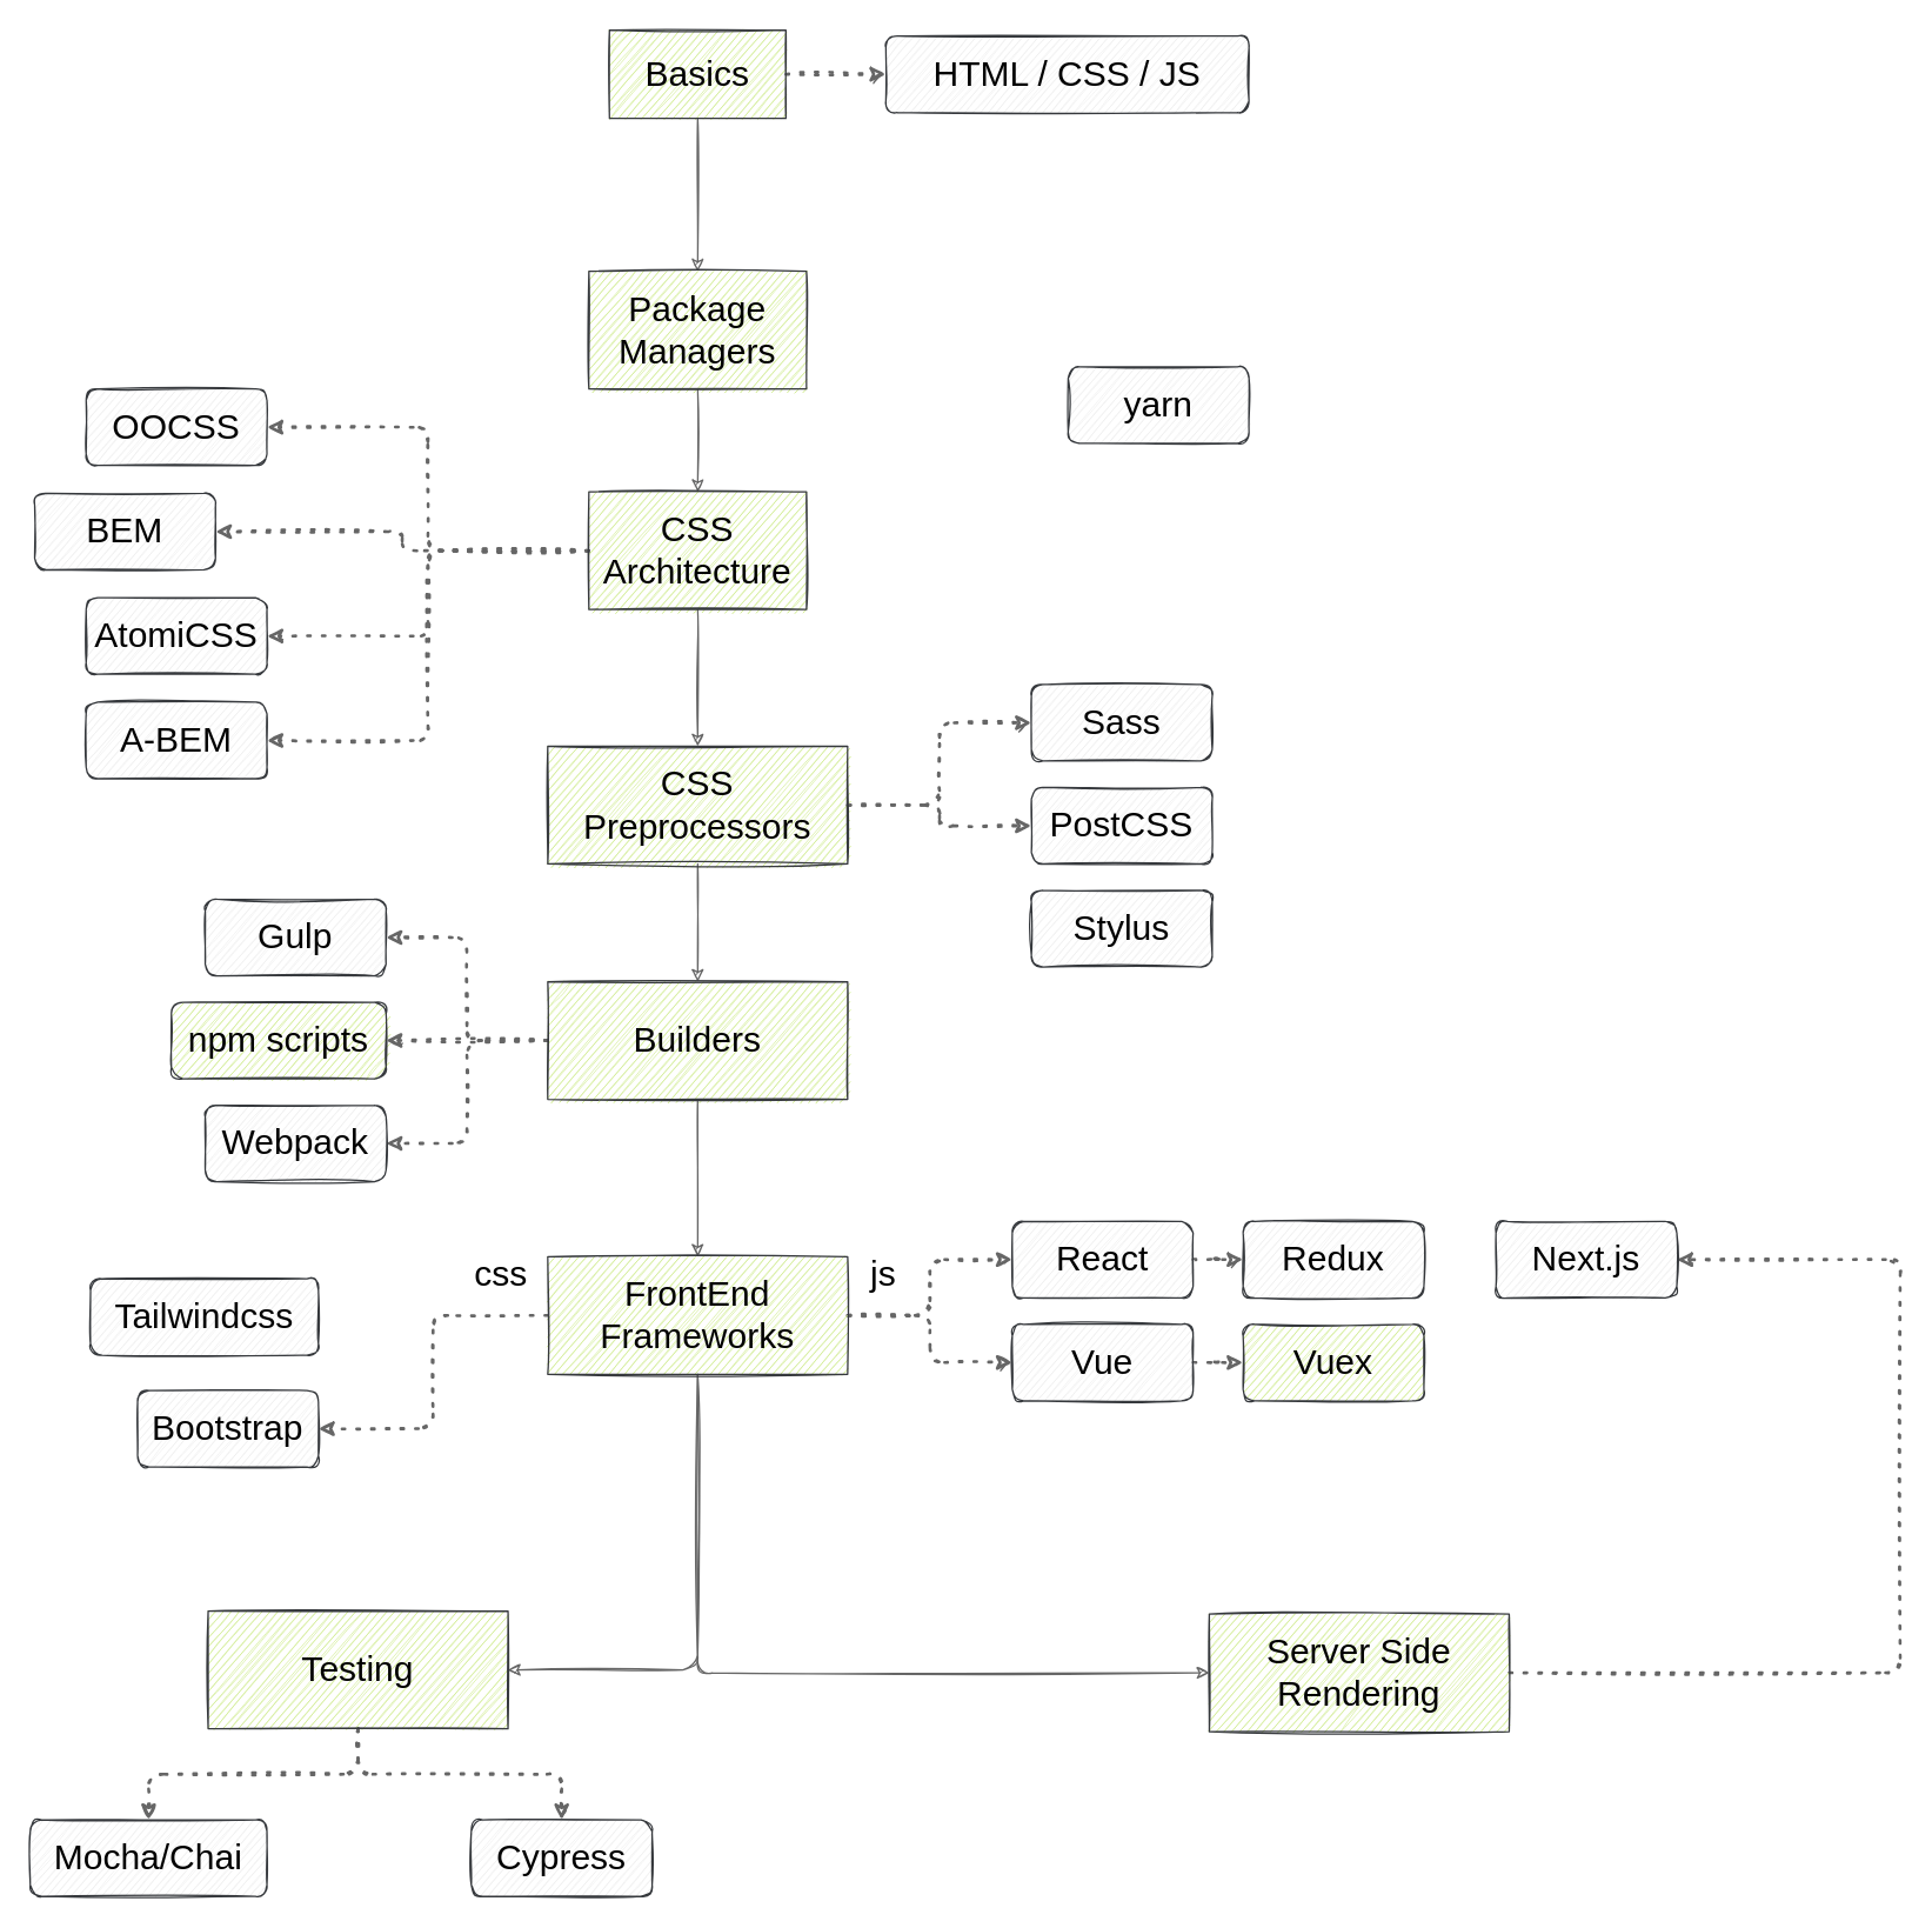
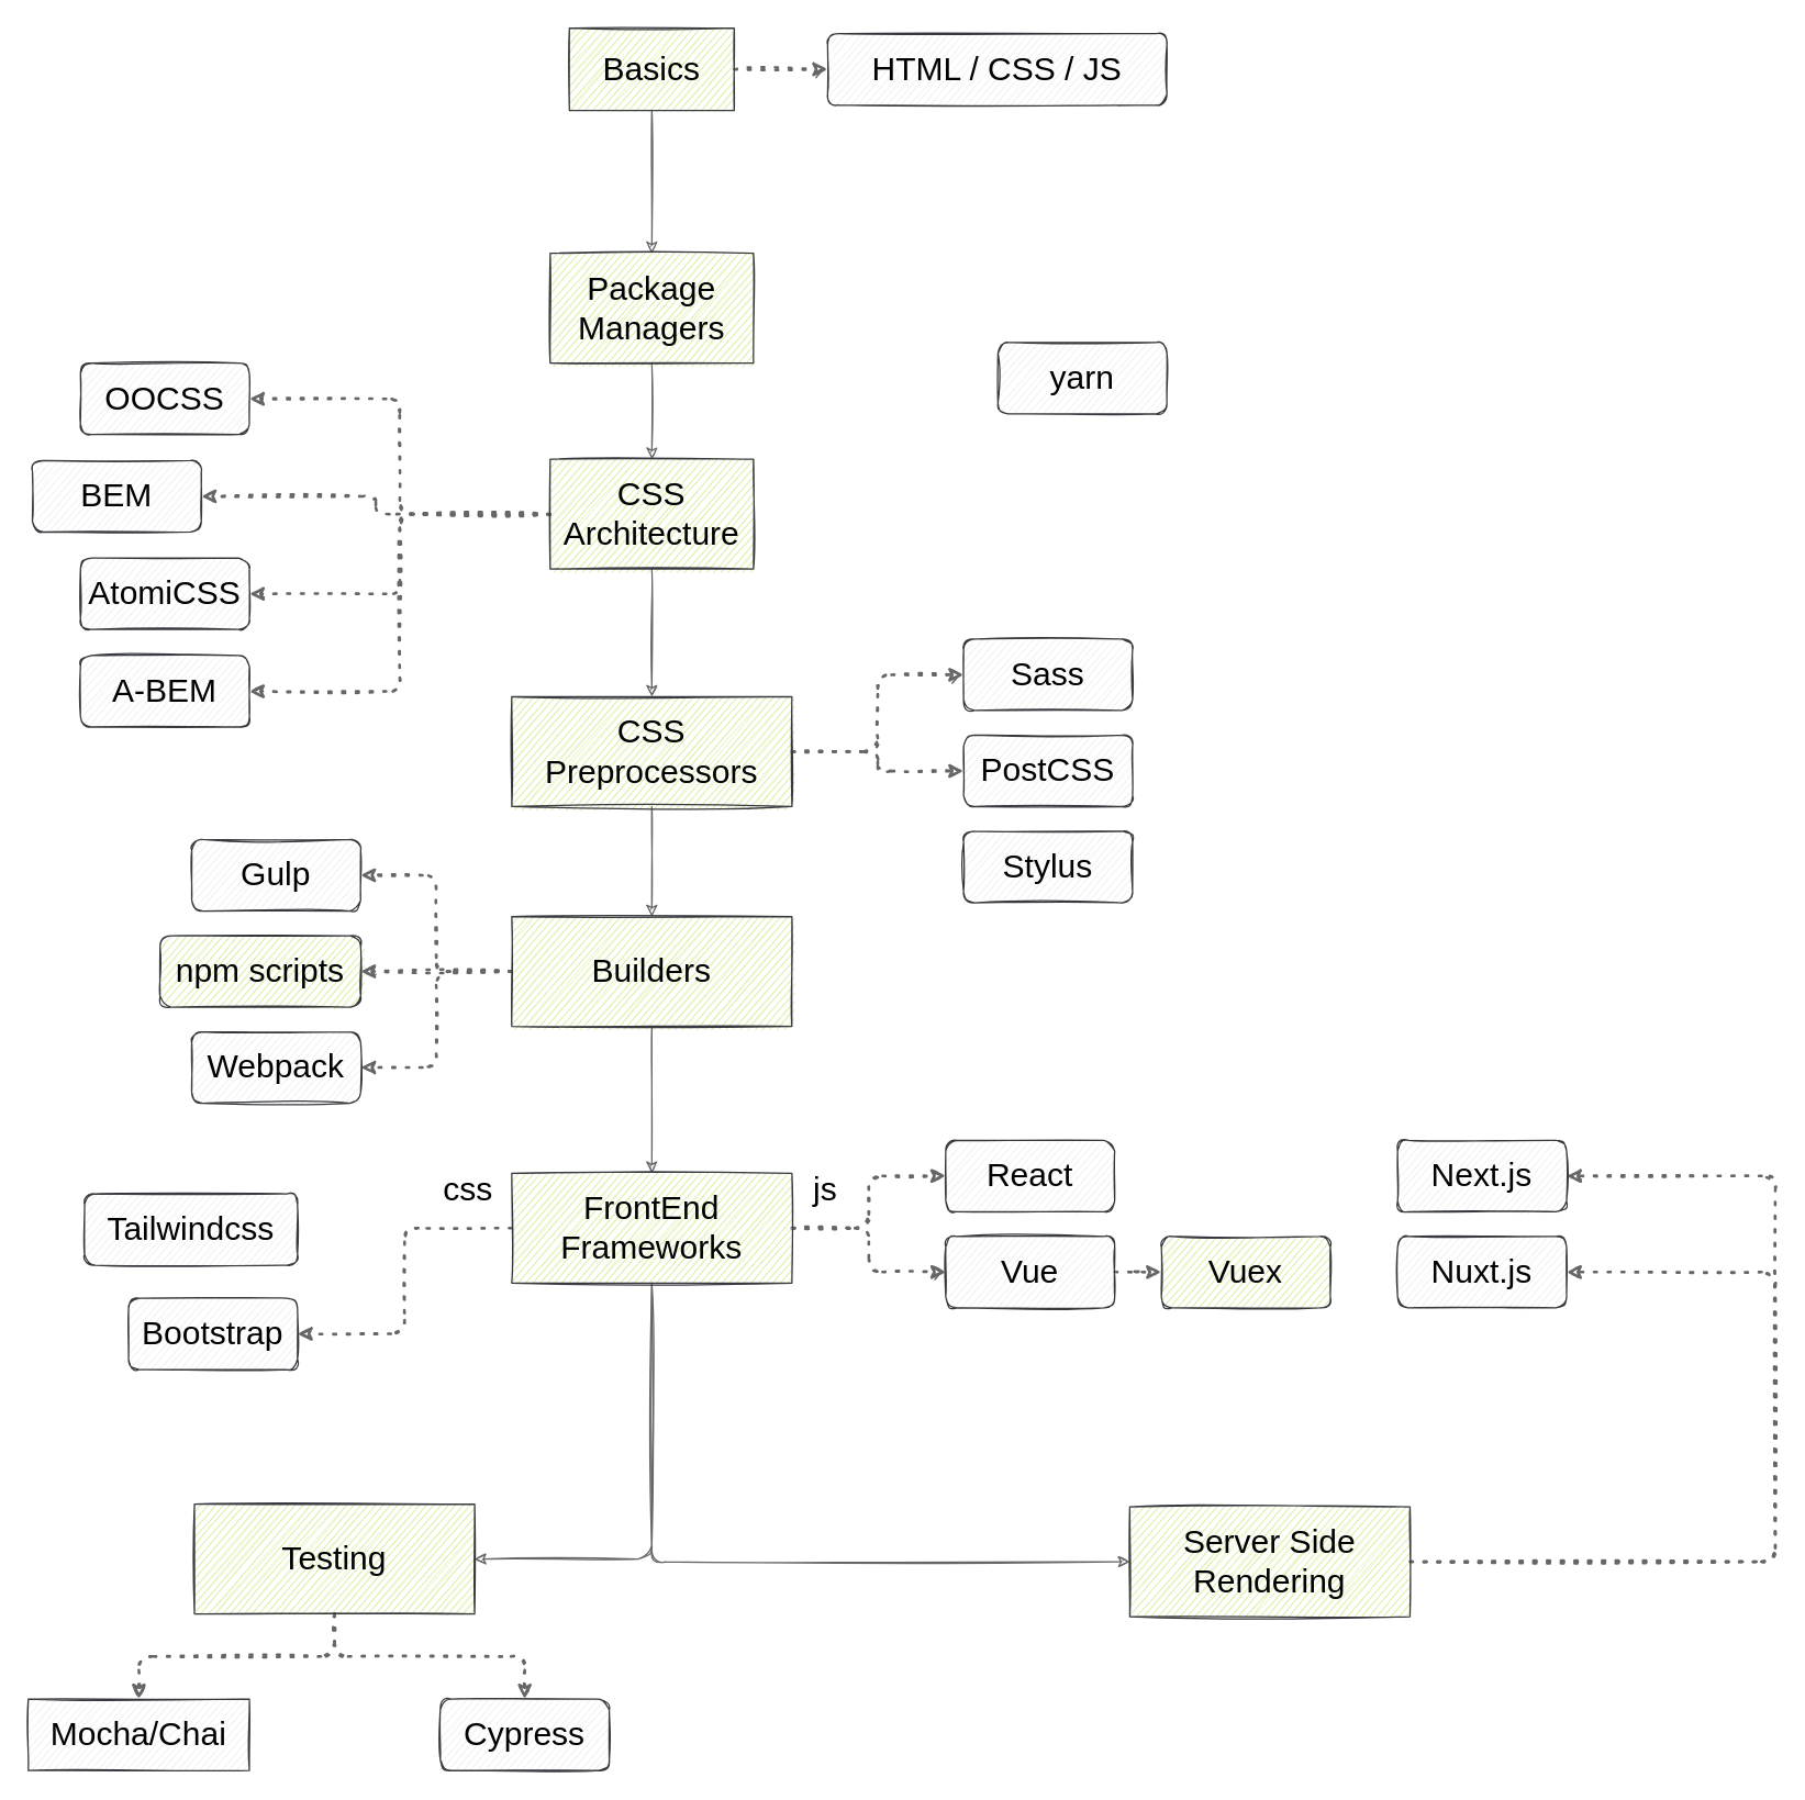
- <mxCell id="40" style="edgeStyle=orthogonalEdgeStyle;curved=0;rounded=1;orthogonalLoop=1;jettySize=auto;html=1;entryX=0;entryY=0.5;entryDx=0;entryDy=0;fontSize=24;sketch=1;fillColor=#f5f5f5;strokeColor=#666666;dashed=1;strokeWidth=2;dashPattern=1 4;" edge="1" parent="1" source="41" target="44"><mxGeometry relative="1" as="geometry" /></mxCell>
- <mxCell id="44" value="Redux" style="rounded=1;whiteSpace=wrap;html=1;fontSize=24;sketch=1;fillColor=#eeeeee;strokeColor=#36393d;" vertex="1" parent="1"><mxGeometry x="845" y="830" width="123" height="52" as="geometry" /></mxCell>
+ <mxCell id="59" value="Nuxt.js" style="rounded=1;whiteSpace=wrap;html=1;fontSize=24;sketch=1;fillColor=#eeeeee;strokeColor=#36393d;" vertex="1" parent="1"><mxGeometry x="1017" y="900" width="123" height="52" as="geometry" /></mxCell>
+ <mxCell id="55" style="edgeStyle=orthogonalEdgeStyle;curved=0;rounded=1;orthogonalLoop=1;jettySize=auto;html=1;entryX=1;entryY=0.5;entryDx=0;entryDy=0;sketch=1;fillColor=#f5f5f5;strokeColor=#666666;dashed=1;strokeWidth=2;dashPattern=1 4;" edge="1" parent="1" source="57" target="59"><mxGeometry relative="1" as="geometry"><Array as="points"><mxPoint x="1292" y="1137" /><mxPoint x="1292" y="926" /></Array></mxGeometry></mxCell>
- <mxCell id="54" value="Mocha/Chai" style="rounded=1;whiteSpace=wrap;html=1;fontSize=24;sketch=1;fillColor=#eeeeee;strokeColor=#36393d;" vertex="1" parent="1"><mxGeometry x="20" y="1237" width="161" height="52" as="geometry" /></mxCell>
+ <mxCell id="54" value="Mocha/Chai" style="whiteSpace=wrap;html=1;fontSize=24;sketch=1;fillColor=#eeeeee;strokeColor=#36393d;rounded=0;" vertex="1" parent="1"><mxGeometry x="20" y="1237" width="161" height="52" as="geometry" /></mxCell>
